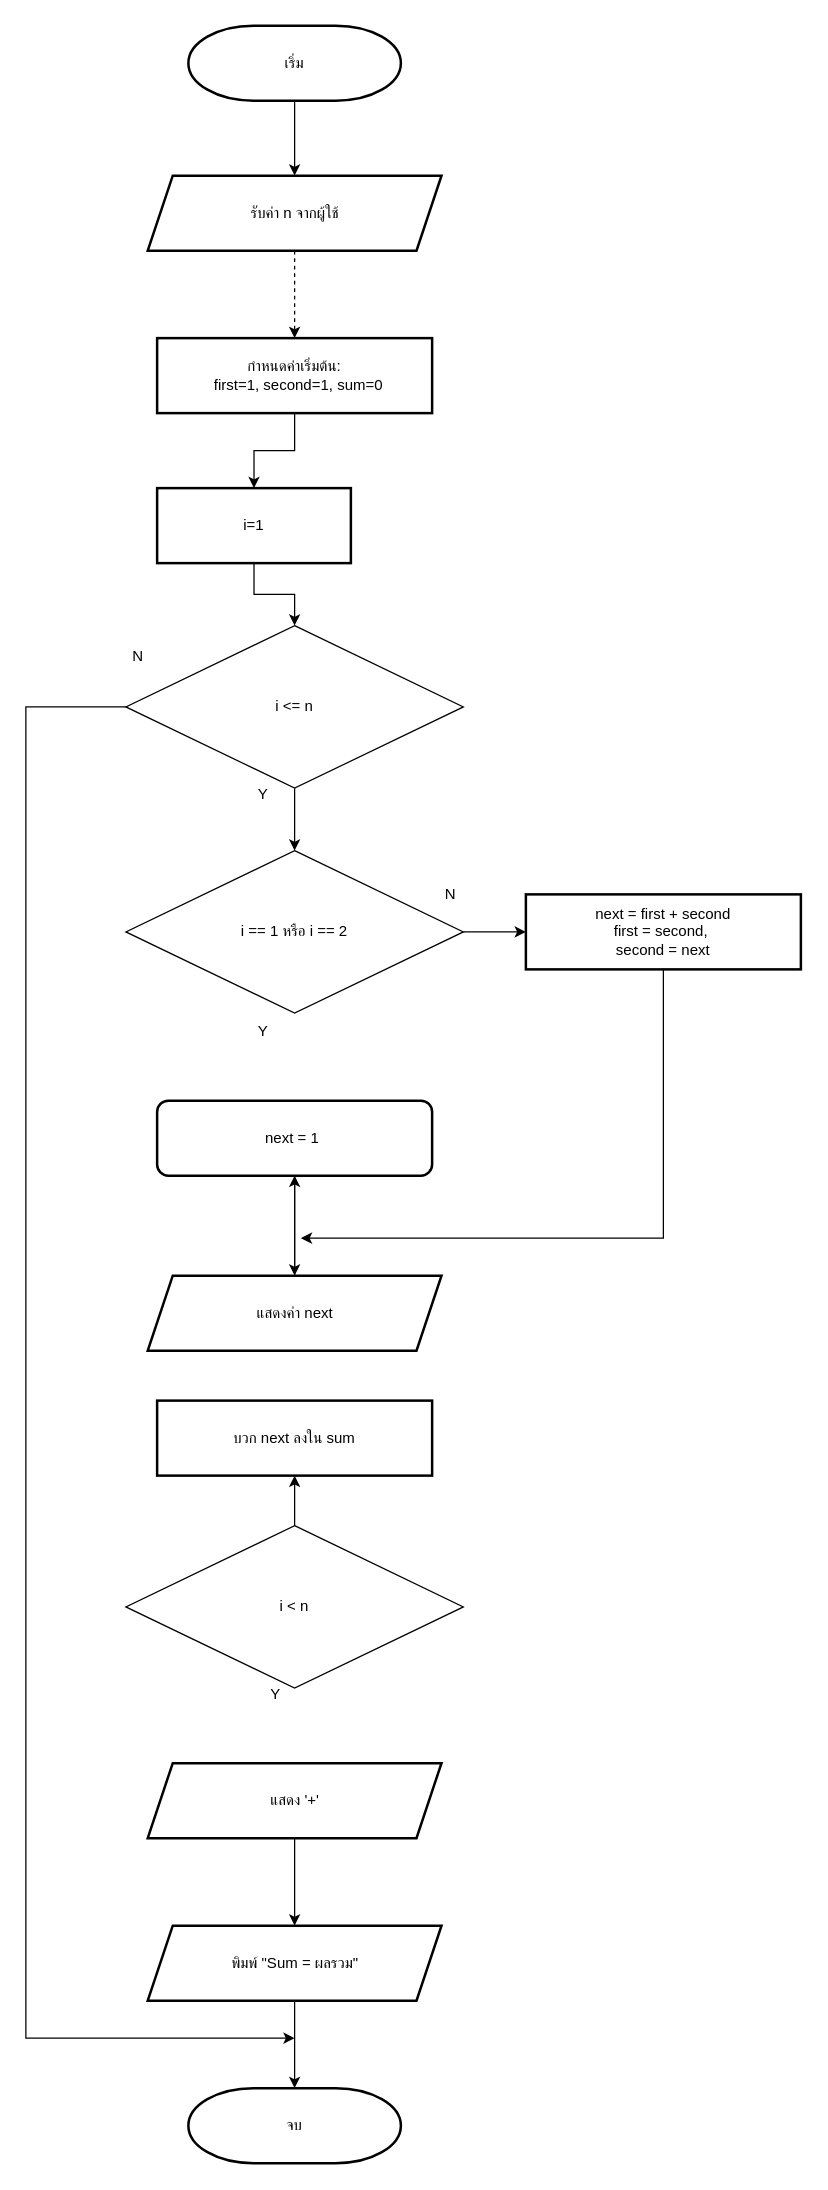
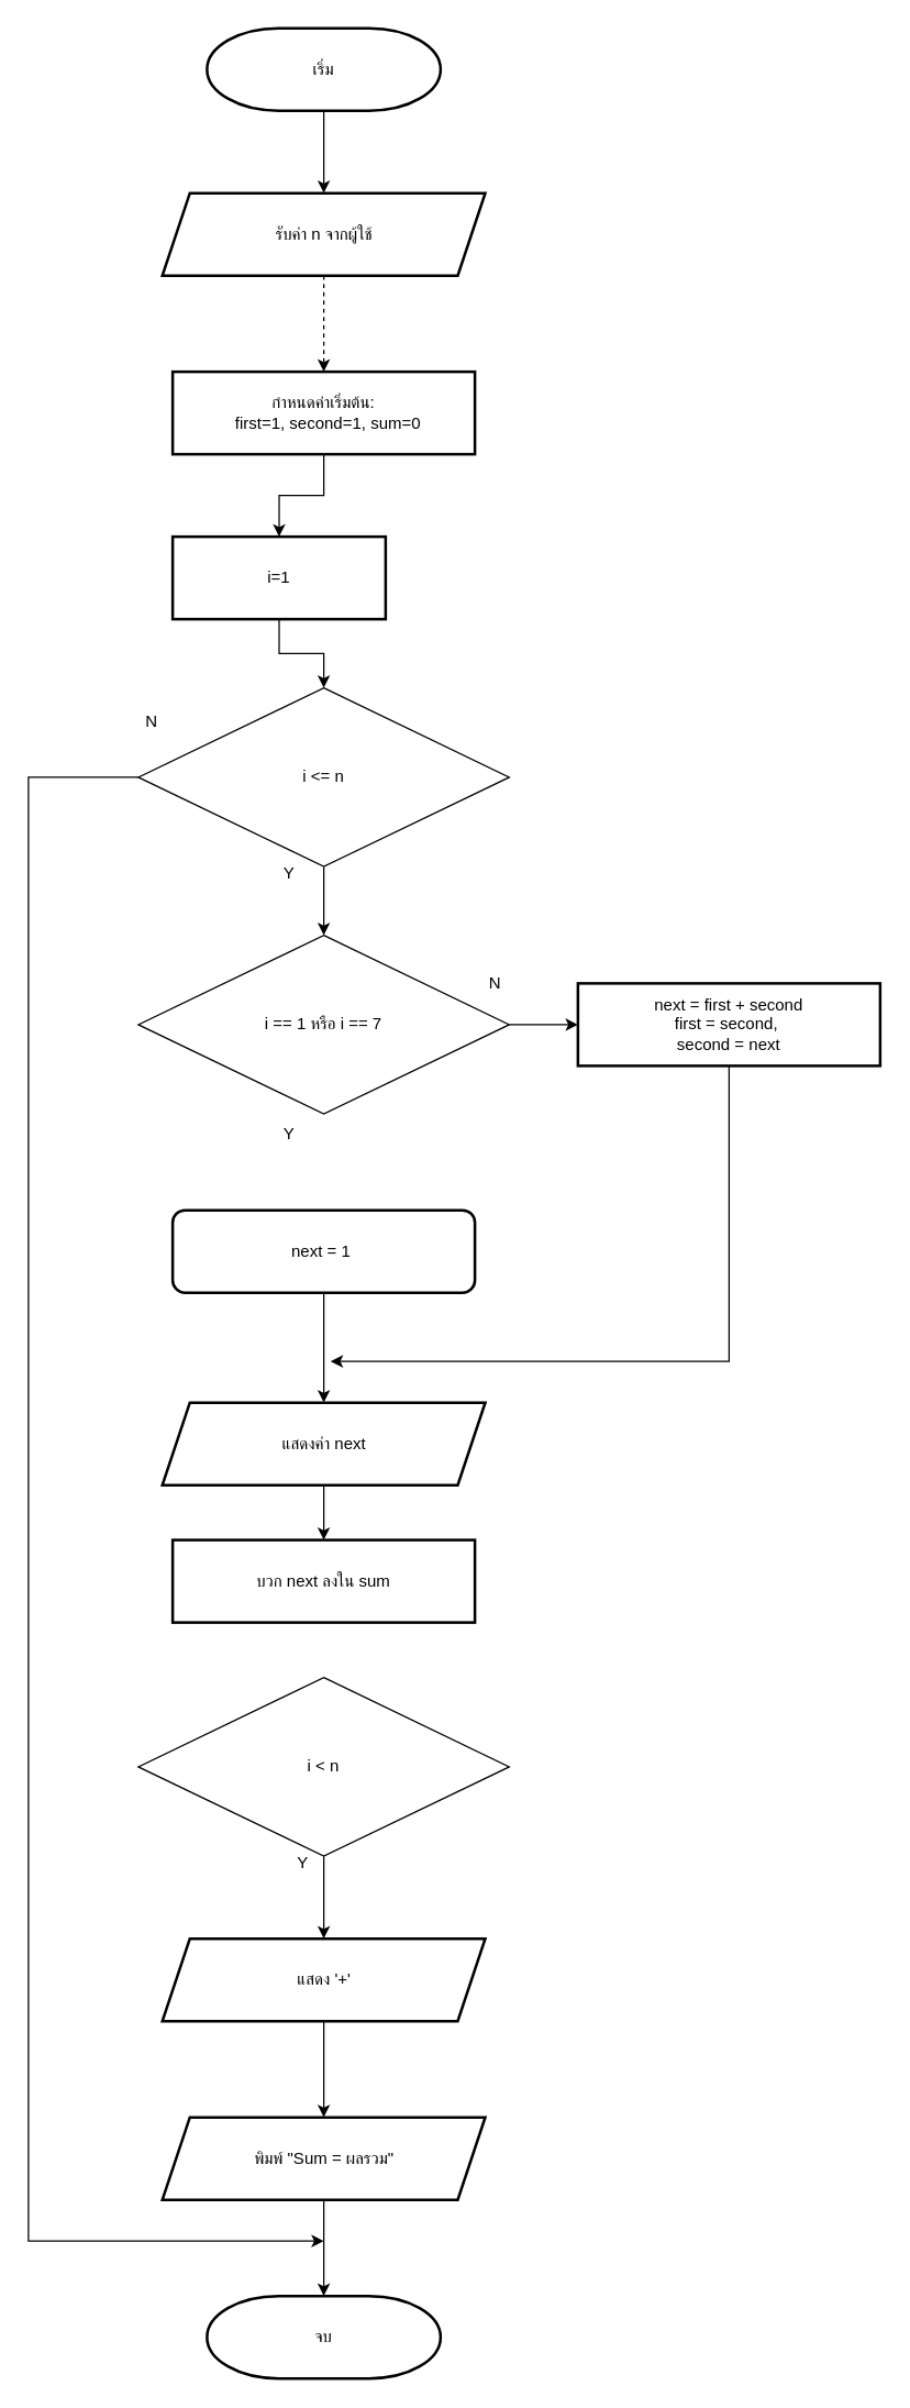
- <mxCell id="14" value="i == 1 หรือ i == 2" style="rhombus;whiteSpace=wrap;html=1;" vertex="1" parent="1"><mxGeometry x="100" y="680" width="270" height="130" as="geometry" /></mxCell>
+ <mxCell id="14" value="i == 1 หรือ i == 7" style="rhombus;whiteSpace=wrap;html=1;" vertex="1" parent="1"><mxGeometry x="100" y="680" width="270" height="130" as="geometry" /></mxCell>
- <mxCell id="22" value="" style="edgeStyle=orthogonalEdgeStyle;rounded=0;orthogonalLoop=1;jettySize=auto;html=1;" edge="1" parent="1" source="23" target="18"><mxGeometry relative="1" as="geometry" /></mxCell>
+ <mxCell id="22" value="" style="edgeStyle=orthogonalEdgeStyle;rounded=0;orthogonalLoop=1;jettySize=auto;html=1;" edge="1" parent="1" source="23" target="24"><mxGeometry relative="1" as="geometry" /></mxCell>
- <mxCell id="25" value="" style="edgeStyle=orthogonalEdgeStyle;rounded=0;orthogonalLoop=1;jettySize=auto;html=1;" edge="1" parent="1" source="26" target="24"><mxGeometry relative="1" as="geometry" /></mxCell>
+ <mxCell id="25" value="" style="edgeStyle=orthogonalEdgeStyle;rounded=0;orthogonalLoop=1;jettySize=auto;html=1;" edge="1" parent="1" source="26" target="28"><mxGeometry relative="1" as="geometry" /></mxCell>
